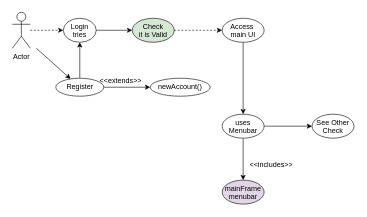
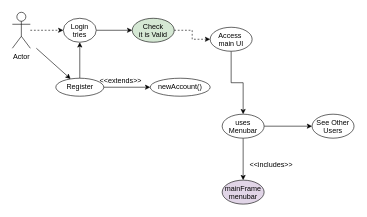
- <mxCell id="15" value="&lt;div style=&quot;&quot;&gt;Access&amp;nbsp;&lt;/div&gt;&lt;div style=&quot;&quot;&gt;main UI&lt;/div&gt;" style="ellipse;whiteSpace=wrap;html=1;verticalAlign=top;align=center;" parent="1" vertex="1"><mxGeometry x="370" y="30" width="70" height="40" as="geometry" /></mxCell>
+ <mxCell id="15" value="&lt;div style=&quot;&quot;&gt;Access&amp;nbsp;&lt;/div&gt;&lt;div style=&quot;&quot;&gt;main UI&lt;/div&gt;" style="ellipse;whiteSpace=wrap;html=1;verticalAlign=top;align=center;" parent="1" vertex="1"><mxGeometry x="350" y="45" width="70" height="40" as="geometry" /></mxCell>
- <mxCell id="21" value="See Other&lt;div&gt;Check&lt;/div&gt;" style="ellipse;whiteSpace=wrap;html=1;verticalAlign=top;align=center;" vertex="1" parent="1"><mxGeometry x="520" y="190" width="70" height="40" as="geometry" /></mxCell>
+ <mxCell id="21" value="See Other&lt;div&gt;Users&lt;/div&gt;" style="ellipse;whiteSpace=wrap;html=1;verticalAlign=top;align=center;" vertex="1" parent="1"><mxGeometry x="520" y="190" width="70" height="40" as="geometry" /></mxCell>
